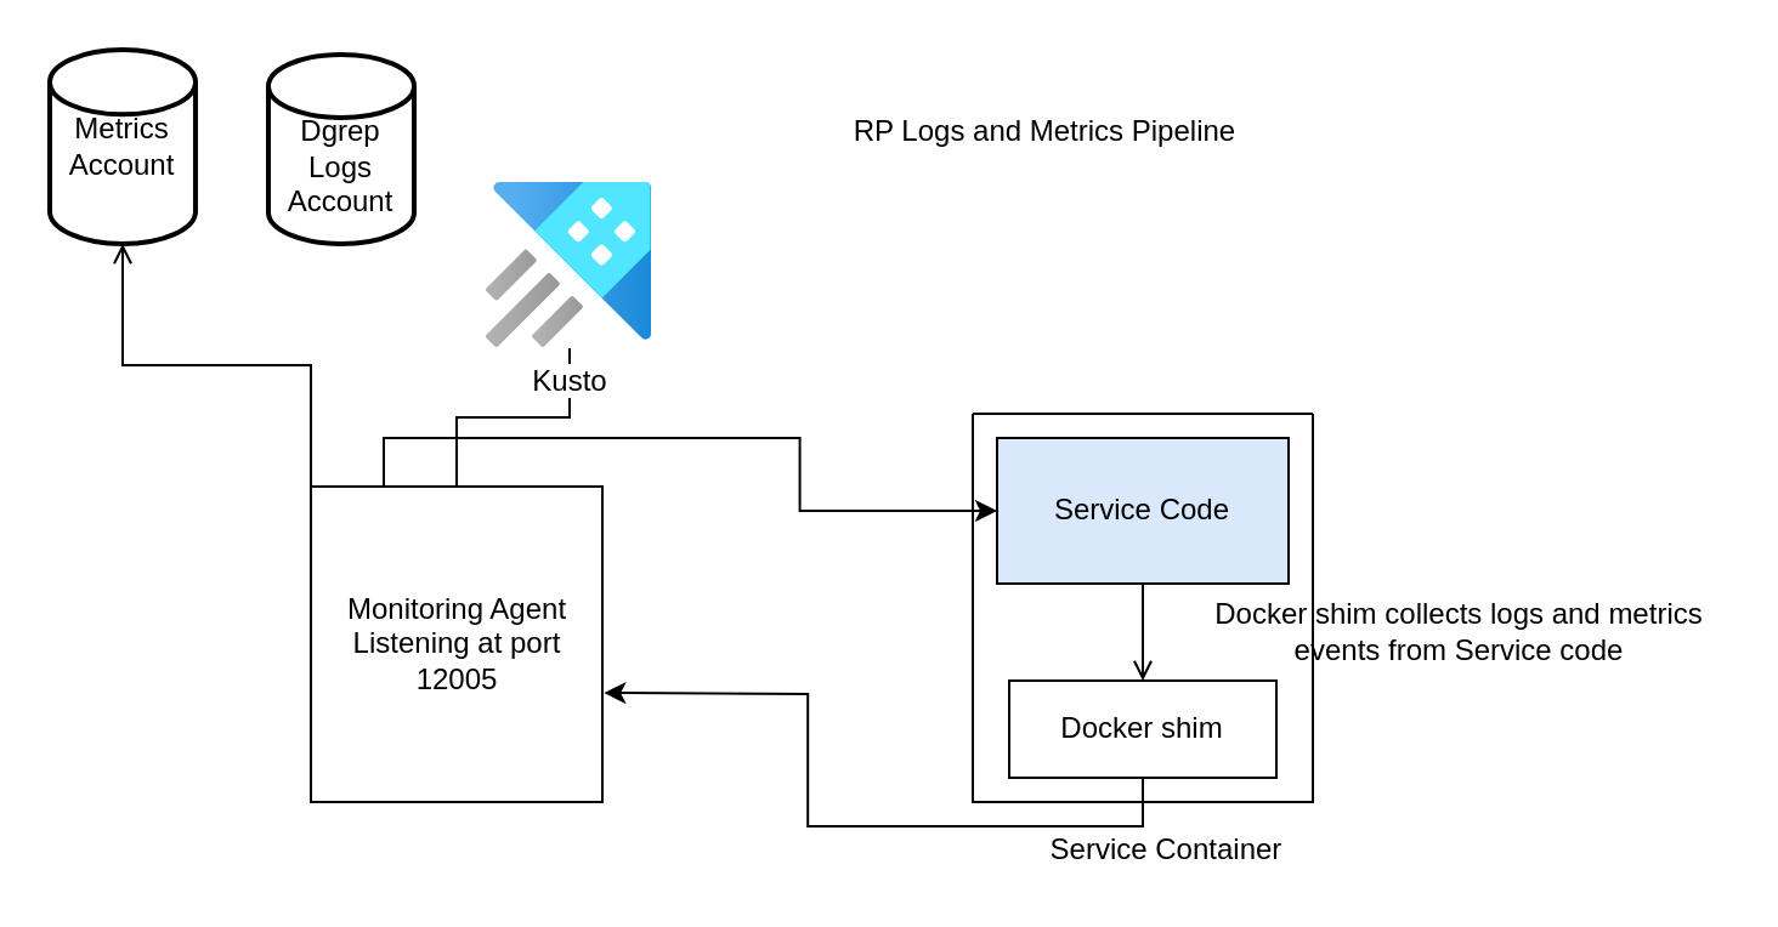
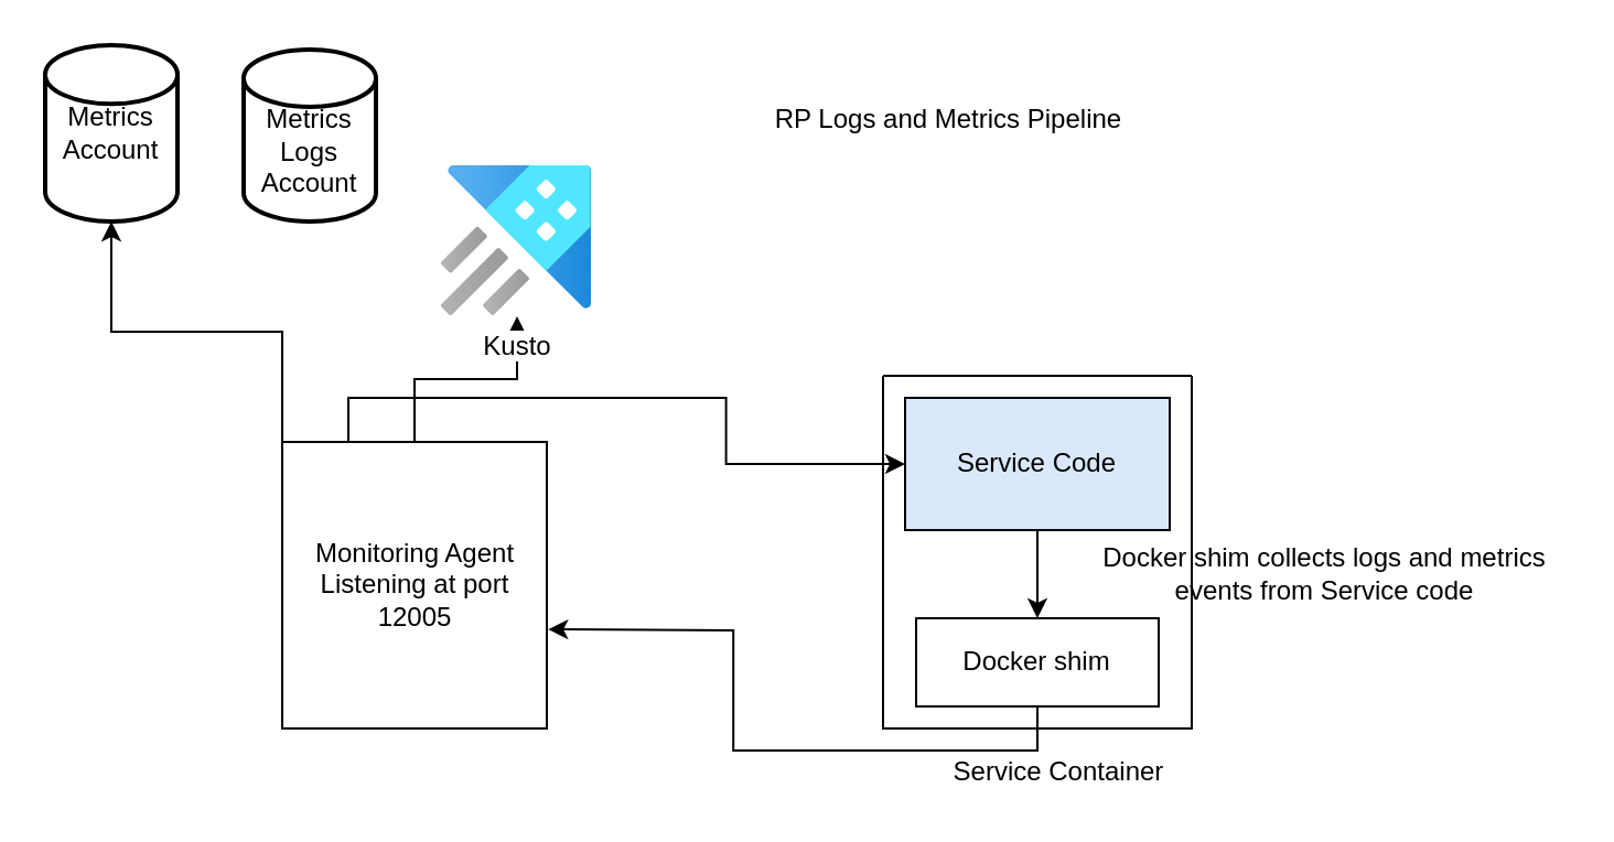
- <mxCell id="14" value="&lt;br&gt;Dgrep Logs Account" style="strokeWidth=2;html=1;shape=mxgraph.flowchart.database;whiteSpace=wrap;" vertex="1" parent="1"><mxGeometry x="110" y="22" width="60" height="78" as="geometry" /></mxCell>
+ <mxCell id="14" value="&lt;br&gt;Metrics Logs Account" style="strokeWidth=2;html=1;shape=mxgraph.flowchart.database;whiteSpace=wrap;" vertex="1" parent="1"><mxGeometry x="110" y="22" width="60" height="78" as="geometry" /></mxCell>
- <mxCell id="10" style="edgeStyle=orthogonalEdgeStyle;rounded=0;orthogonalLoop=1;jettySize=auto;html=1;exitX=0;exitY=0;exitDx=0;exitDy=0;entryX=0.5;entryY=1;entryDx=0;entryDy=0;entryPerimeter=0;endArrow=open;" edge="1" parent="1" source="12" target="15"><mxGeometry relative="1" as="geometry" /></mxCell>
+ <mxCell id="10" style="edgeStyle=orthogonalEdgeStyle;rounded=0;orthogonalLoop=1;jettySize=auto;html=1;exitX=0;exitY=0;exitDx=0;exitDy=0;entryX=0.5;entryY=1;entryDx=0;entryDy=0;entryPerimeter=0;" edge="1" parent="1" source="12" target="15"><mxGeometry relative="1" as="geometry" /></mxCell>
- <mxCell id="11" style="edgeStyle=orthogonalEdgeStyle;rounded=0;orthogonalLoop=1;jettySize=auto;html=1;exitX=0.5;exitY=0;exitDx=0;exitDy=0;endArrow=none;" edge="1" parent="1" source="12" target="13"><mxGeometry relative="1" as="geometry" /></mxCell>
+ <mxCell id="11" style="edgeStyle=orthogonalEdgeStyle;rounded=0;orthogonalLoop=1;jettySize=auto;html=1;exitX=0.5;exitY=0;exitDx=0;exitDy=0;" edge="1" parent="1" source="12" target="13"><mxGeometry relative="1" as="geometry" /></mxCell>
- <mxCell id="5" value="" style="endArrow=open;html=1;exitX=0.5;exitY=1;exitDx=0;exitDy=0;entryX=0.5;entryY=0;entryDx=0;entryDy=0;" edge="1" parent="2" source="4" target="3"><mxGeometry width="50" height="50" relative="1" as="geometry"><mxPoint x="-40" y="120" as="sourcePoint" /><mxPoint x="10" y="70" as="targetPoint" /></mxGeometry></mxCell>
+ <mxCell id="5" value="" style="endArrow=classic;html=1;exitX=0.5;exitY=1;exitDx=0;exitDy=0;entryX=0.5;entryY=0;entryDx=0;entryDy=0;" edge="1" parent="2" source="4" target="3"><mxGeometry width="50" height="50" relative="1" as="geometry"><mxPoint x="-40" y="120" as="sourcePoint" /><mxPoint x="10" y="70" as="targetPoint" /></mxGeometry></mxCell>
